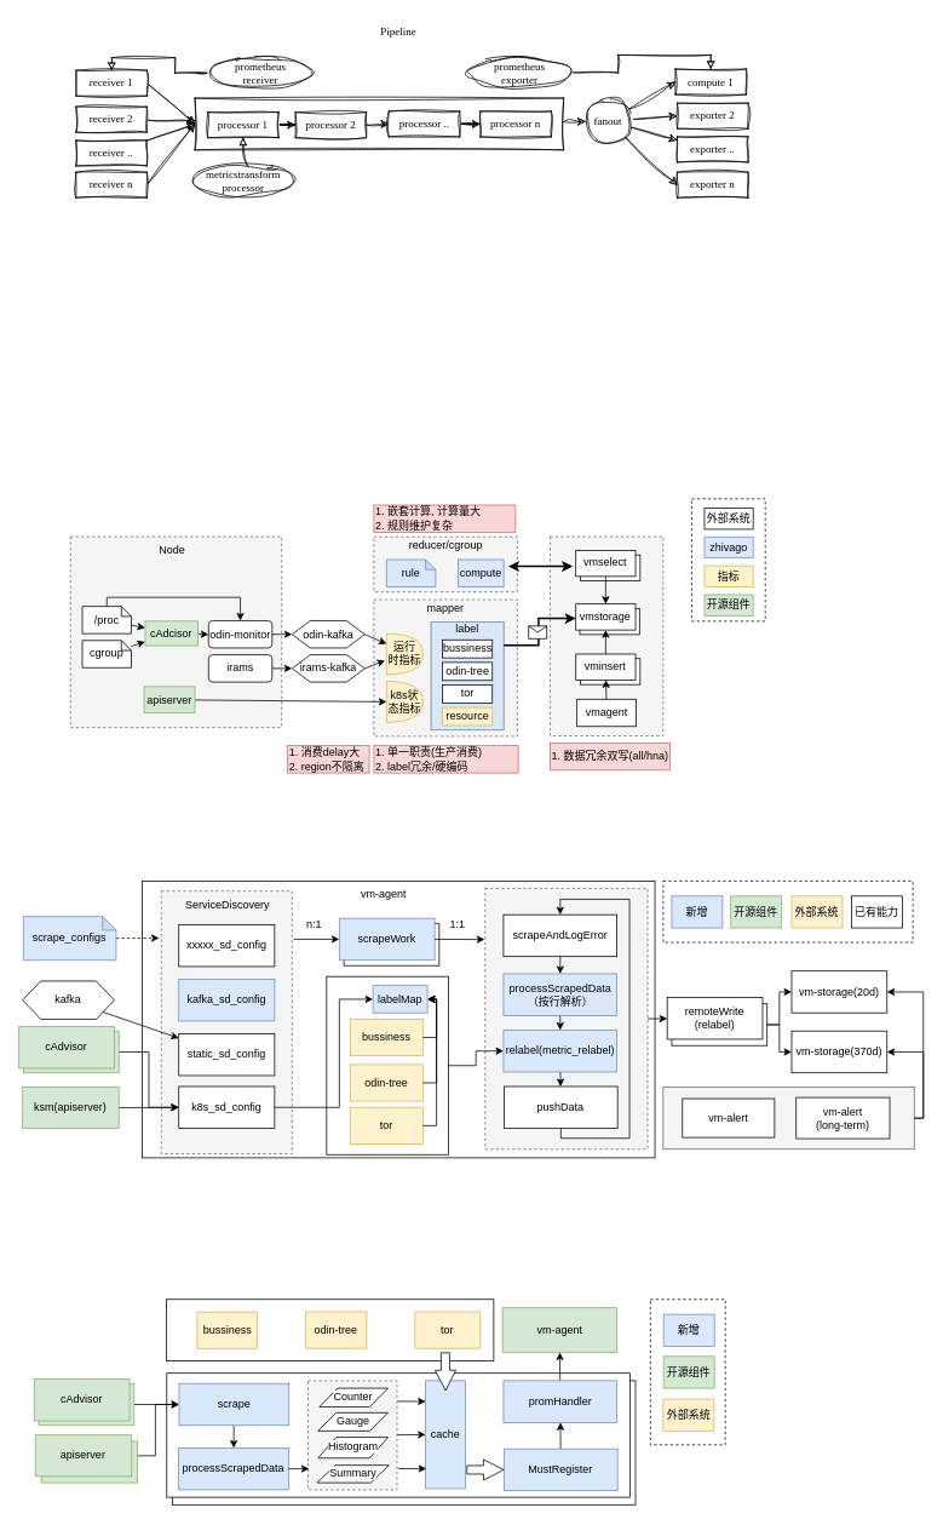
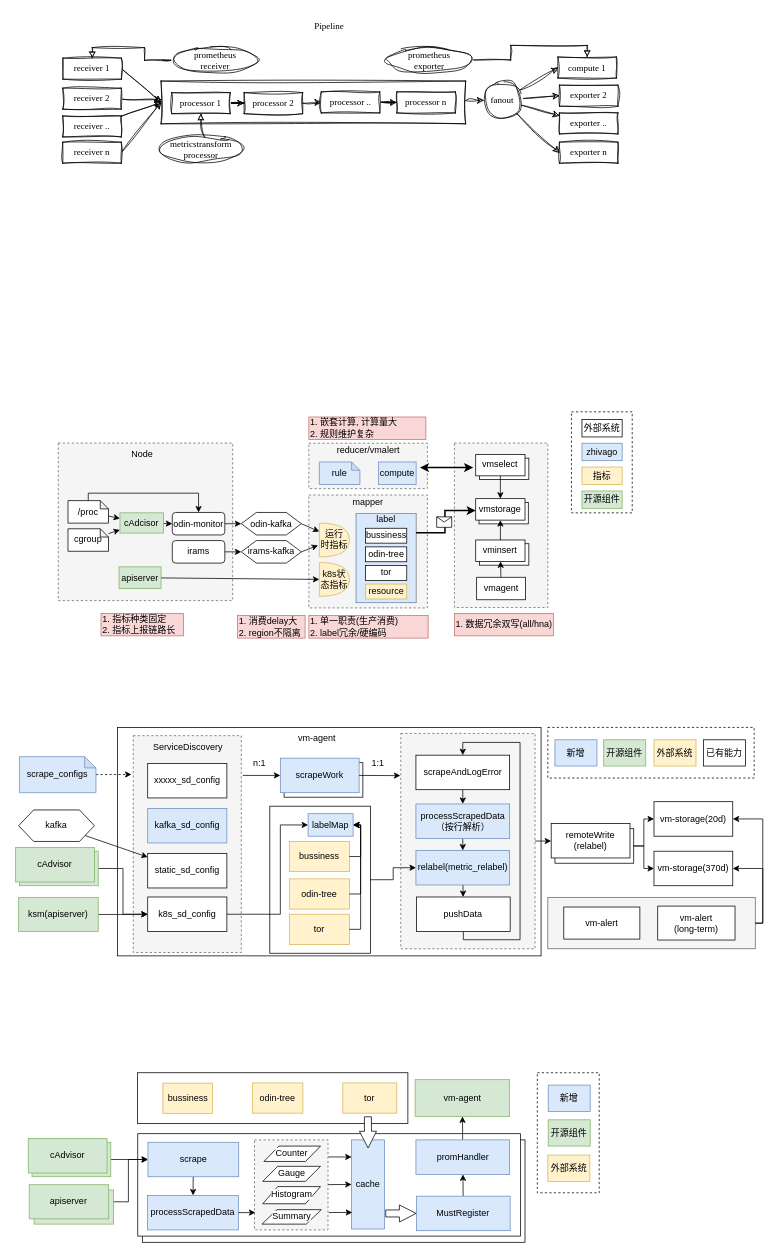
- <mxCell id="47" value="reducer/cgroup" style="text;html=1;strokeColor=none;fillColor=none;align=center;verticalAlign=middle;whiteSpace=wrap;rounded=0;" parent="1" vertex="1"><mxGeometry x="444.5" y="585.25" width="91" height="30" as="geometry" /></mxCell>
+ <mxCell id="47" value="reducer/vmalert" style="text;html=1;strokeColor=none;fillColor=none;align=center;verticalAlign=middle;whiteSpace=wrap;rounded=0;" parent="1" vertex="1"><mxGeometry x="444.5" y="585.25" width="91" height="30" as="geometry" /></mxCell>
+ <mxCell id="50" value="&lt;div style=&quot;&quot;&gt;1. 指标种类固定&lt;/div&gt;&lt;div style=&quot;&quot;&gt;2. 指标上报链路长&lt;/div&gt;" style="text;html=1;strokeColor=#b85450;fillColor=#f8cecc;align=left;verticalAlign=middle;whiteSpace=wrap;rounded=0;opacity=80;" parent="1" vertex="1"><mxGeometry x="134" y="817" width="110" height="30" as="geometry" /></mxCell>
